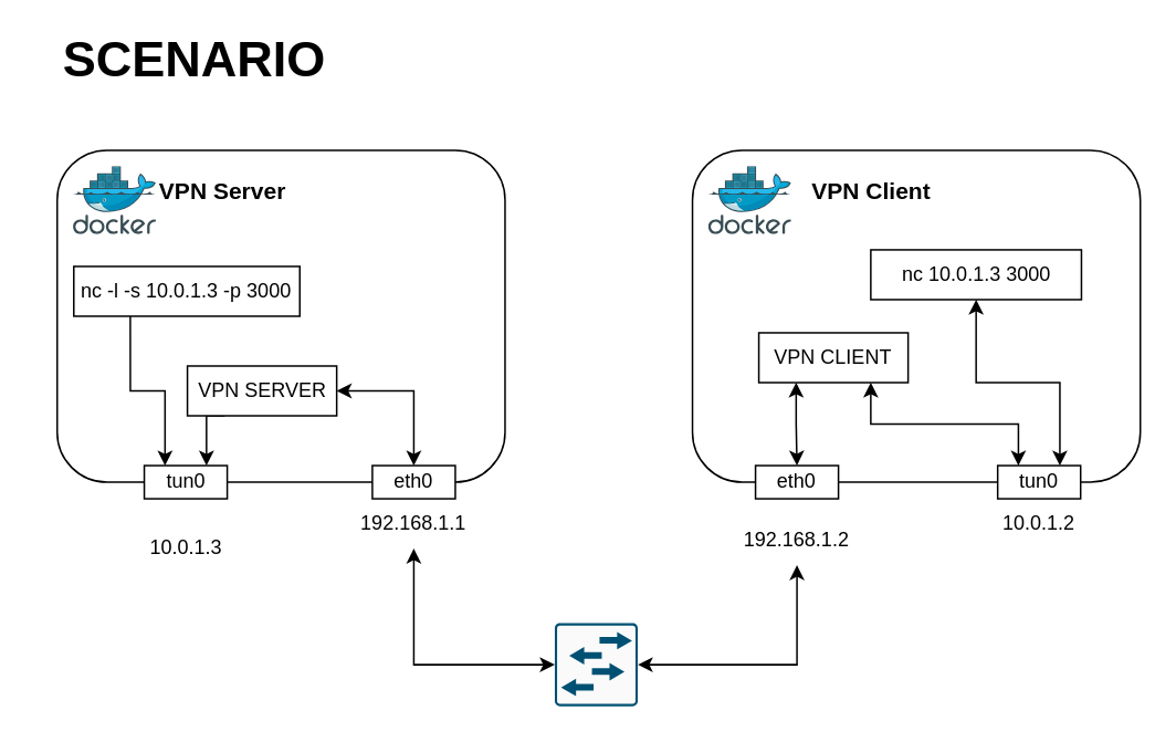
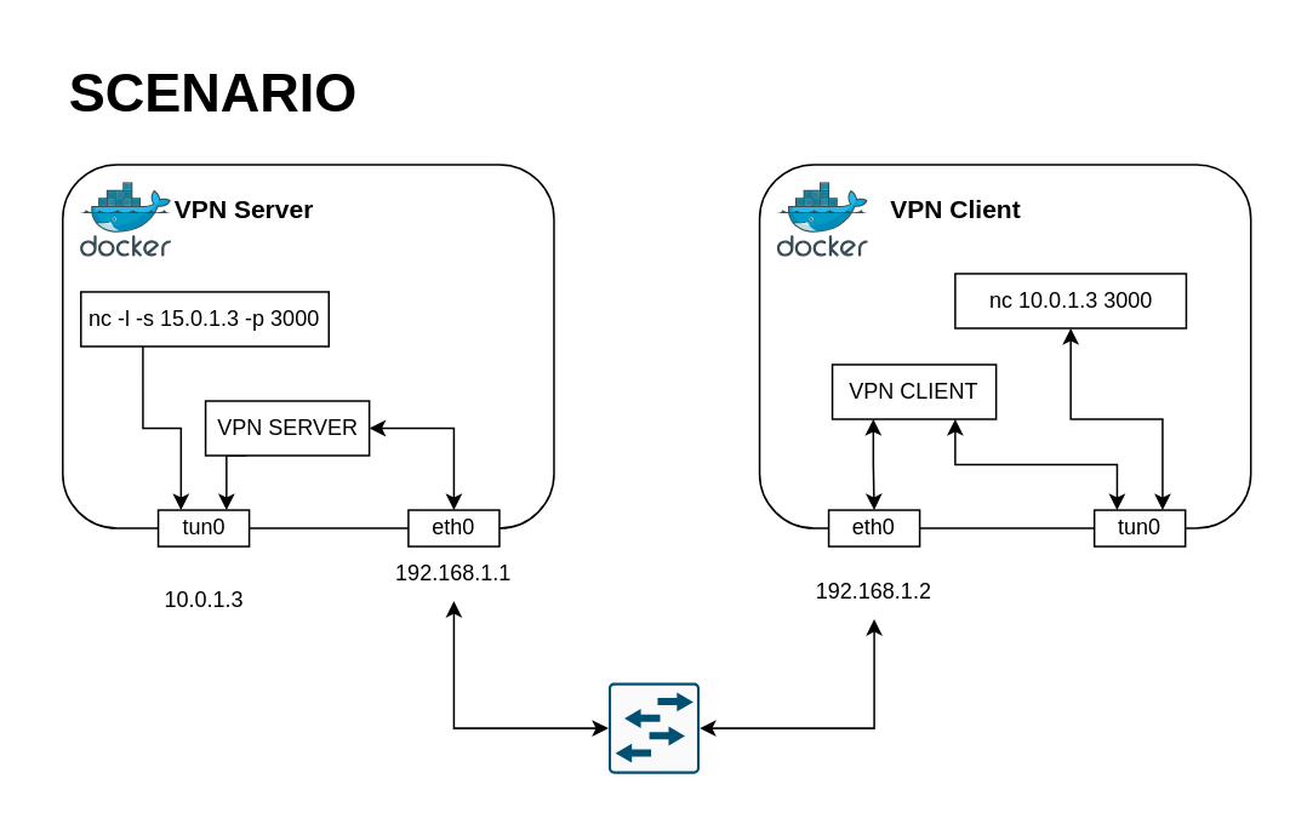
- <mxCell id="29" value="&lt;font style=&quot;font-size: 30px;&quot;&gt;&lt;b&gt;SCENARIO&lt;/b&gt;&lt;/font&gt;" style="text;html=1;strokeColor=none;fillColor=none;align=center;verticalAlign=middle;whiteSpace=wrap;rounded=0;" parent="1" vertex="1"><mxGeometry x="20" y="20" width="194" height="30" as="geometry" /></mxCell>
+ <mxCell id="29" value="&lt;font style=&quot;font-size: 30px;&quot;&gt;&lt;b&gt;SCENARIO&lt;/b&gt;&lt;/font&gt;" style="text;html=1;strokeColor=none;fillColor=none;align=center;verticalAlign=middle;whiteSpace=wrap;rounded=0;" parent="1" vertex="1"><mxGeometry x="20" y="35" width="194" height="30" as="geometry" /></mxCell>
- <mxCell id="28" value="nc -l -s 10.0.1.3 -p 3000" style="rounded=0;whiteSpace=wrap;html=1;" parent="1" vertex="1"><mxGeometry x="44" y="160" width="136.25" height="30" as="geometry" /></mxCell>
+ <mxCell id="28" value="nc -l -s 15.0.1.3 -p 3000" style="rounded=0;whiteSpace=wrap;html=1;" parent="1" vertex="1"><mxGeometry x="44" y="160" width="136.25" height="30" as="geometry" /></mxCell>
- <mxCell id="17" value="10.0.1.2" style="text;html=1;strokeColor=none;fillColor=none;align=center;verticalAlign=middle;whiteSpace=wrap;rounded=0;" parent="1" vertex="1"><mxGeometry x="591" y="300" width="70" height="30" as="geometry" /></mxCell>
